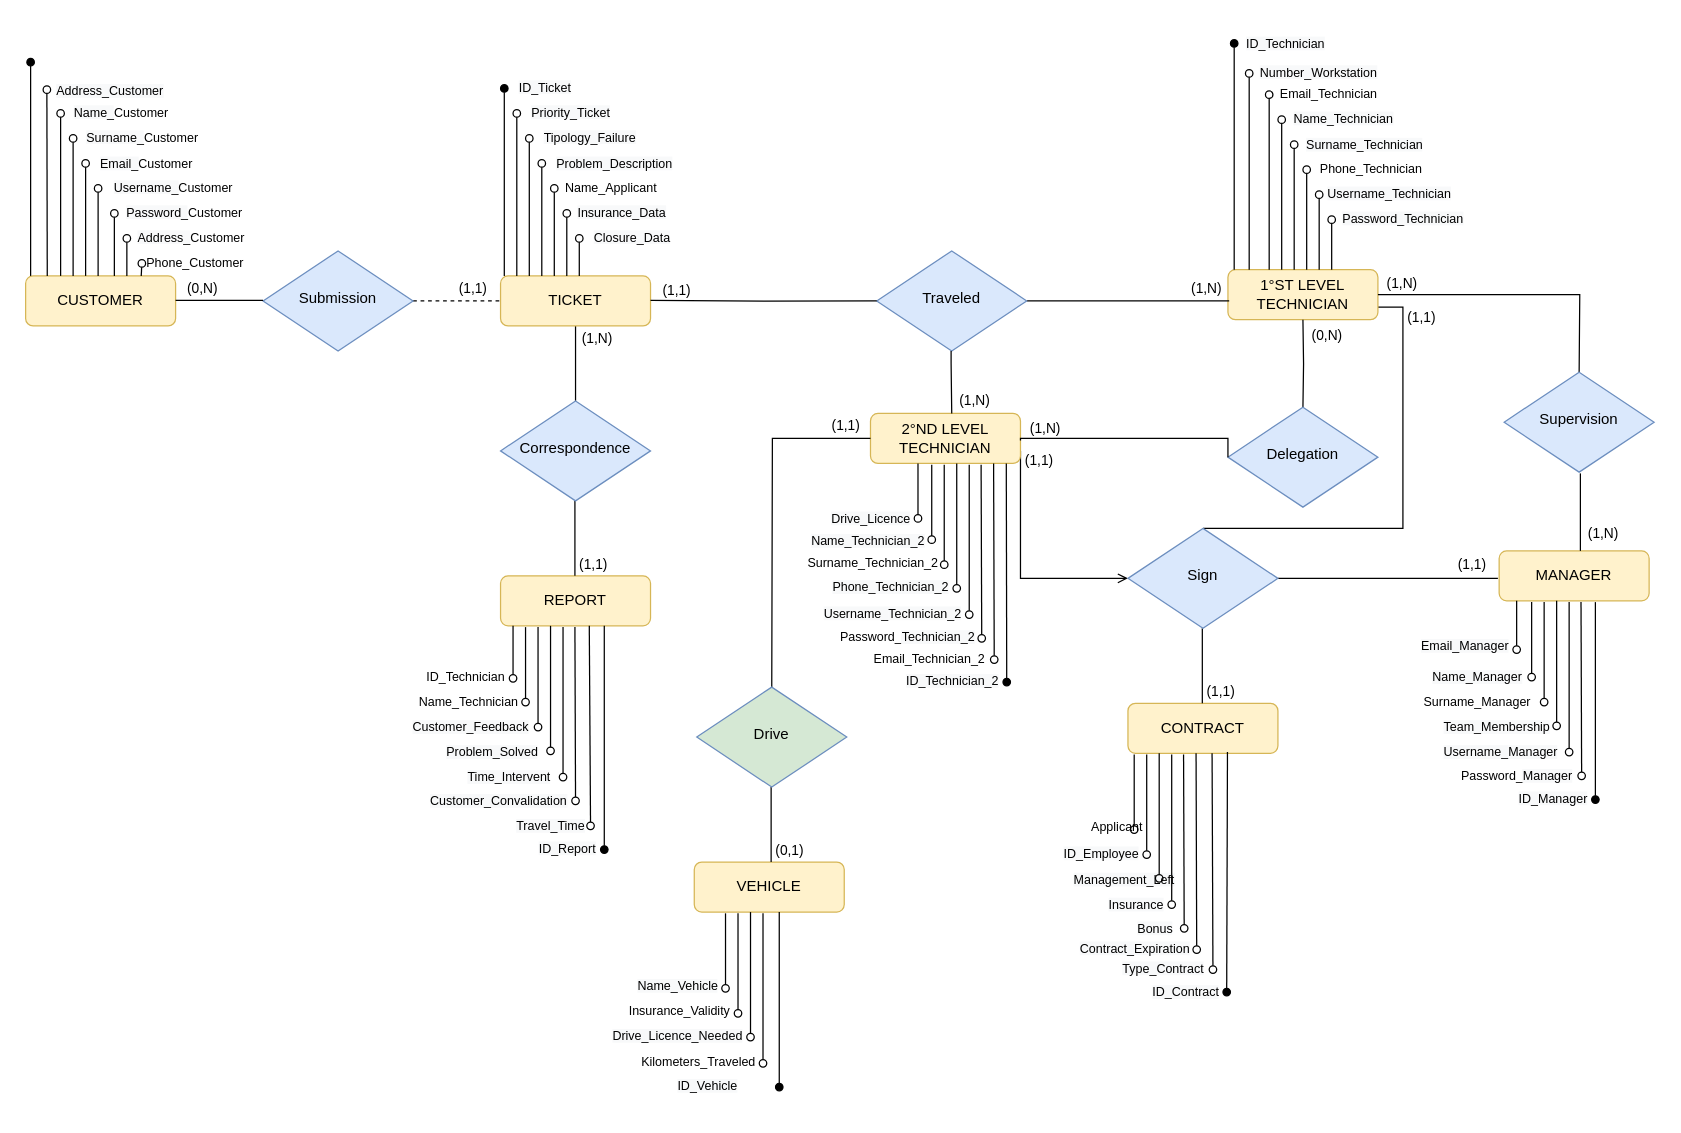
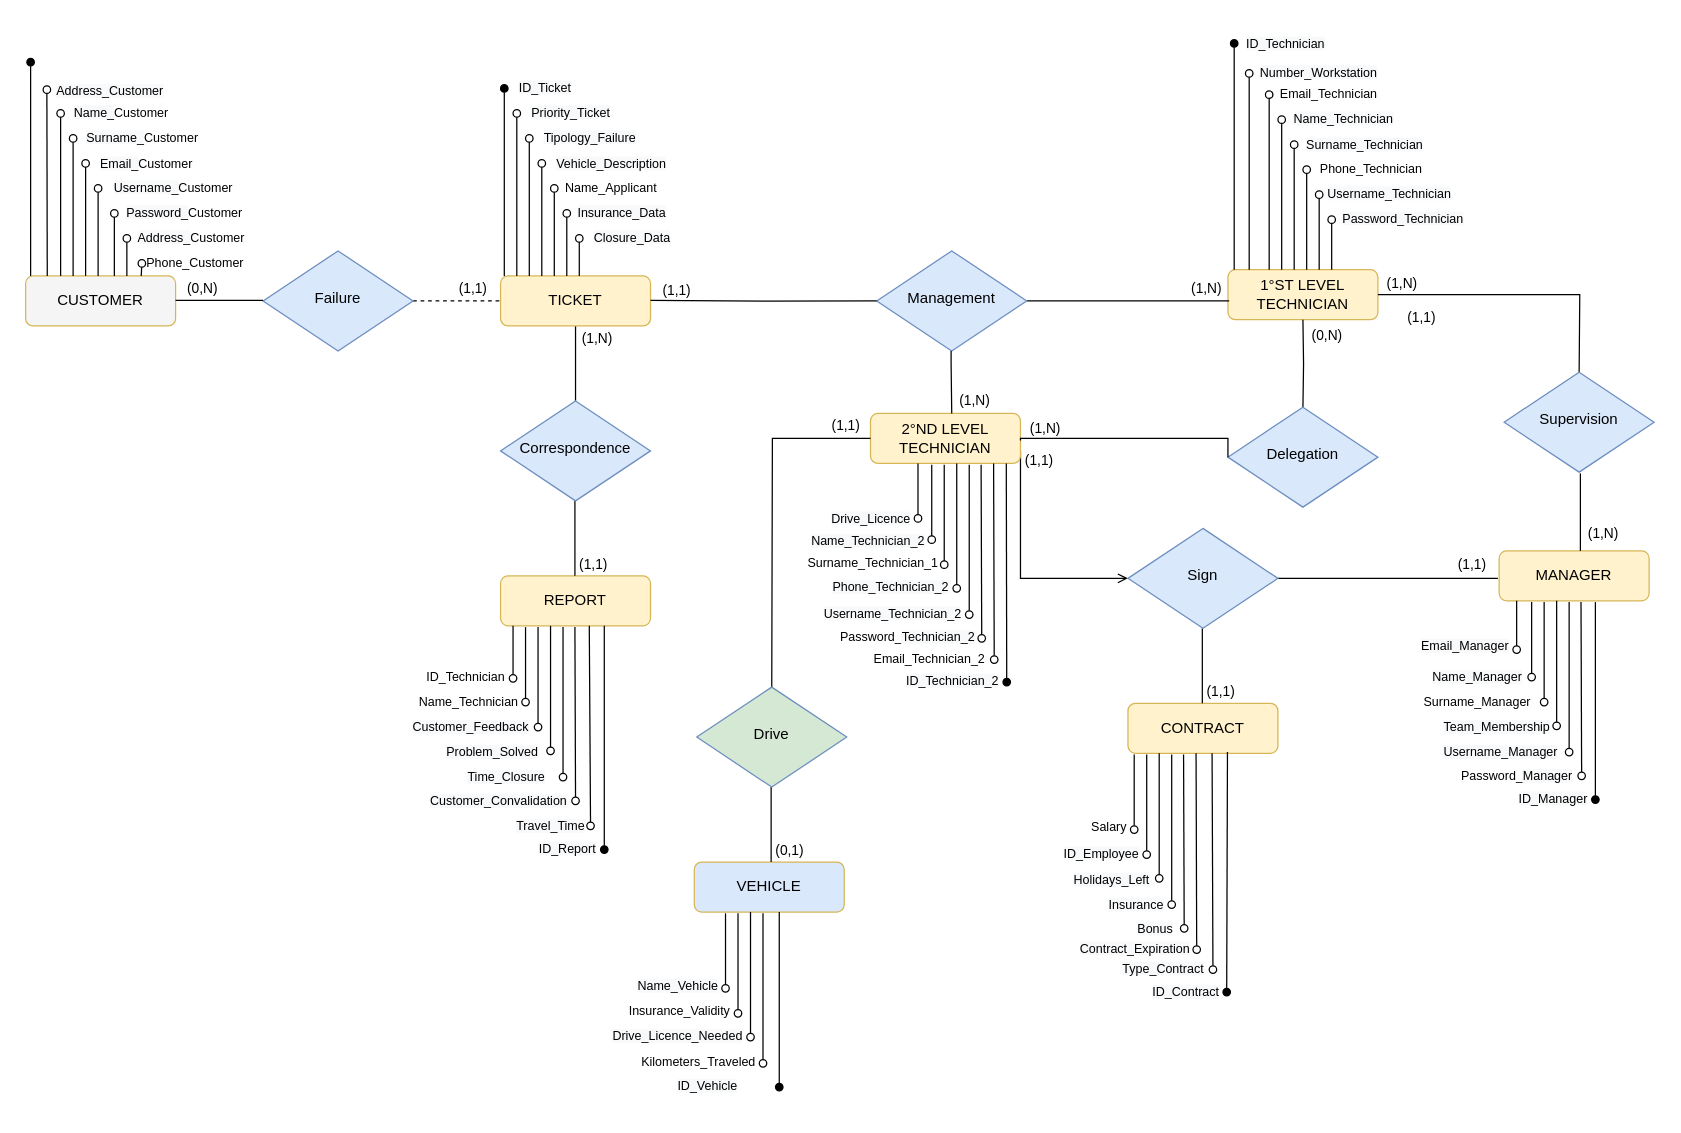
- <mxCell id="42" value="&lt;span style=&quot;color: rgb(0 , 0 , 0) ; font-family: &amp;#34;helvetica&amp;#34; ; font-size: 10px ; font-style: normal ; font-weight: 400 ; letter-spacing: normal ; text-align: center ; text-indent: 0px ; text-transform: none ; word-spacing: 0px ; background-color: rgb(248 , 249 , 250) ; display: inline ; float: none&quot;&gt;Problem_Description&lt;/span&gt;" style="text;whiteSpace=wrap;html=1;" parent="1" vertex="1"><mxGeometry x="443" y="116" width="90" height="30" as="geometry" /></mxCell>
+ <mxCell id="42" value="&lt;span style=&quot;color: rgb(0 , 0 , 0) ; font-family: &amp;#34;helvetica&amp;#34; ; font-size: 10px ; font-style: normal ; font-weight: 400 ; letter-spacing: normal ; text-align: center ; text-indent: 0px ; text-transform: none ; word-spacing: 0px ; background-color: rgb(248 , 249 , 250) ; display: inline ; float: none&quot;&gt;Vehicle_Description&lt;/span&gt;" style="text;whiteSpace=wrap;html=1;" parent="1" vertex="1"><mxGeometry x="443" y="116" width="90" height="30" as="geometry" /></mxCell>
- <mxCell id="4" value="Submission" style="rhombus;whiteSpace=wrap;html=1;shadow=0;fontFamily=Helvetica;fontSize=12;align=center;strokeWidth=1;spacing=6;spacingTop=-4;fillColor=#dae8fc;strokeColor=#6c8ebf;" parent="1" vertex="1"><mxGeometry x="210" y="200" width="120" height="80" as="geometry" /></mxCell>
+ <mxCell id="4" value="Failure" style="rhombus;whiteSpace=wrap;html=1;shadow=0;fontFamily=Helvetica;fontSize=12;align=center;strokeWidth=1;spacing=6;spacingTop=-4;fillColor=#dae8fc;strokeColor=#6c8ebf;" parent="1" vertex="1"><mxGeometry x="210" y="200" width="120" height="80" as="geometry" /></mxCell>
- <mxCell id="12" value="Traveled" style="rhombus;whiteSpace=wrap;html=1;shadow=0;fontFamily=Helvetica;fontSize=12;align=center;strokeWidth=1;spacing=6;spacingTop=-4;fillColor=#dae8fc;strokeColor=#6c8ebf;" parent="1" vertex="1"><mxGeometry x="701" y="200" width="120" height="80" as="geometry" /></mxCell>
+ <mxCell id="12" value="Management" style="rhombus;whiteSpace=wrap;html=1;shadow=0;fontFamily=Helvetica;fontSize=12;align=center;strokeWidth=1;spacing=6;spacingTop=-4;fillColor=#dae8fc;strokeColor=#6c8ebf;" parent="1" vertex="1"><mxGeometry x="701" y="200" width="120" height="80" as="geometry" /></mxCell>
- <mxCell id="2" value="CUSTOMER" style="rounded=1;whiteSpace=wrap;html=1;fontSize=12;glass=0;strokeWidth=1;shadow=0;fillColor=#fff2cc;strokeColor=#d6b656;" parent="1" vertex="1"><mxGeometry x="20" y="220" width="120" height="40" as="geometry" /></mxCell>
+ <mxCell id="2" value="CUSTOMER" style="rounded=1;whiteSpace=wrap;html=1;fontSize=12;glass=0;strokeWidth=1;shadow=0;fillColor=#f5f5f5;strokeColor=#d6b656;" parent="1" vertex="1"><mxGeometry x="20" y="220" width="120" height="40" as="geometry" /></mxCell>
- <mxCell id="6" style="edgeStyle=orthogonalEdgeStyle;rounded=0;orthogonalLoop=1;jettySize=auto;html=1;exitX=1;exitY=0.75;exitDx=0;exitDy=0;endArrow=none;endFill=0;entryX=0.5;entryY=0;entryDx=0;entryDy=0;" edge="1" parent="1" source="7" target="113"><mxGeometry relative="1" as="geometry"><mxPoint x="1131" y="413" as="targetPoint" /><Array as="points"><mxPoint x="1122" y="245" /><mxPoint x="1122" y="422" /></Array></mxGeometry></mxCell>
- <mxCell id="97" value="&lt;div style=&quot;text-align: center&quot;&gt;&lt;span style=&quot;font-size: 10px&quot;&gt;&lt;font face=&quot;helvetica&quot;&gt;Surname_Technician_2&lt;/font&gt;&lt;/span&gt;&lt;/div&gt;" style="text;whiteSpace=wrap;html=1;" vertex="1" parent="1"><mxGeometry x="644" y="435" width="126" height="30" as="geometry" /></mxCell>
+ <mxCell id="97" value="&lt;div style=&quot;text-align: center&quot;&gt;&lt;span style=&quot;font-size: 10px&quot;&gt;&lt;font face=&quot;helvetica&quot;&gt;Surname_Technician_1&lt;/font&gt;&lt;/span&gt;&lt;/div&gt;" style="text;whiteSpace=wrap;html=1;" vertex="1" parent="1"><mxGeometry x="644" y="435" width="126" height="30" as="geometry" /></mxCell>
- <mxCell id="55" value="&lt;span style=&quot;color: rgb(0 , 0 , 0) ; font-family: &amp;#34;helvetica&amp;#34; ; font-size: 10px ; font-style: normal ; font-weight: 400 ; letter-spacing: normal ; text-align: center ; text-indent: 0px ; text-transform: none ; word-spacing: 0px ; background-color: rgb(248 , 249 , 250) ; display: inline ; float: none&quot;&gt;Time_Intervent&lt;/span&gt;" style="text;whiteSpace=wrap;html=1;" parent="1" vertex="1"><mxGeometry x="372" y="607" width="107" height="30" as="geometry" /></mxCell>
+ <mxCell id="55" value="&lt;span style=&quot;color: rgb(0 , 0 , 0) ; font-family: &amp;#34;helvetica&amp;#34; ; font-size: 10px ; font-style: normal ; font-weight: 400 ; letter-spacing: normal ; text-align: center ; text-indent: 0px ; text-transform: none ; word-spacing: 0px ; background-color: rgb(248 , 249 , 250) ; display: inline ; float: none&quot;&gt;Time_Closure&lt;/span&gt;" style="text;whiteSpace=wrap;html=1;" parent="1" vertex="1"><mxGeometry x="372" y="607" width="107" height="30" as="geometry" /></mxCell>
- <mxCell id="115" value="&lt;div style=&quot;text-align: center&quot;&gt;&lt;font face=&quot;helvetica&quot;&gt;&lt;span style=&quot;font-size: 10px&quot;&gt;Applicant&lt;/span&gt;&lt;/font&gt;&lt;/div&gt;" style="text;whiteSpace=wrap;html=1;" vertex="1" parent="1"><mxGeometry x="871" y="647" width="99" height="30" as="geometry" /></mxCell>
+ <mxCell id="115" value="&lt;div style=&quot;text-align: center&quot;&gt;&lt;font face=&quot;helvetica&quot;&gt;&lt;span style=&quot;font-size: 10px&quot;&gt;Salary&lt;/span&gt;&lt;/font&gt;&lt;/div&gt;" style="text;whiteSpace=wrap;html=1;" vertex="1" parent="1"><mxGeometry x="871" y="647" width="99" height="30" as="geometry" /></mxCell>
- <mxCell id="132" value="VEHICLE" style="rounded=1;whiteSpace=wrap;html=1;fontSize=12;glass=0;strokeWidth=1;shadow=0;fillColor=#fff2cc;strokeColor=#d6b656;" vertex="1" parent="1"><mxGeometry x="555" y="689" width="120" height="40" as="geometry" /></mxCell>
+ <mxCell id="132" value="VEHICLE" style="rounded=1;whiteSpace=wrap;html=1;fontSize=12;glass=0;strokeWidth=1;shadow=0;fillColor=#dae8fc;strokeColor=#d6b656;" vertex="1" parent="1"><mxGeometry x="555" y="689" width="120" height="40" as="geometry" /></mxCell>
- <mxCell id="117" value="&lt;span style=&quot;color: rgb(0 , 0 , 0) ; font-family: &amp;#34;helvetica&amp;#34; ; font-size: 10px ; font-style: normal ; font-weight: 400 ; letter-spacing: normal ; text-align: center ; text-indent: 0px ; text-transform: none ; word-spacing: 0px ; background-color: rgb(248 , 249 , 250) ; display: inline ; float: none&quot;&gt;Management_Left&lt;/span&gt;" style="text;whiteSpace=wrap;html=1;" vertex="1" parent="1"><mxGeometry x="857" y="689" width="78" height="30" as="geometry" /></mxCell>
+ <mxCell id="117" value="&lt;span style=&quot;color: rgb(0 , 0 , 0) ; font-family: &amp;#34;helvetica&amp;#34; ; font-size: 10px ; font-style: normal ; font-weight: 400 ; letter-spacing: normal ; text-align: center ; text-indent: 0px ; text-transform: none ; word-spacing: 0px ; background-color: rgb(248 , 249 , 250) ; display: inline ; float: none&quot;&gt;Holidays_Left&lt;/span&gt;" style="text;whiteSpace=wrap;html=1;" vertex="1" parent="1"><mxGeometry x="857" y="689" width="78" height="30" as="geometry" /></mxCell>
